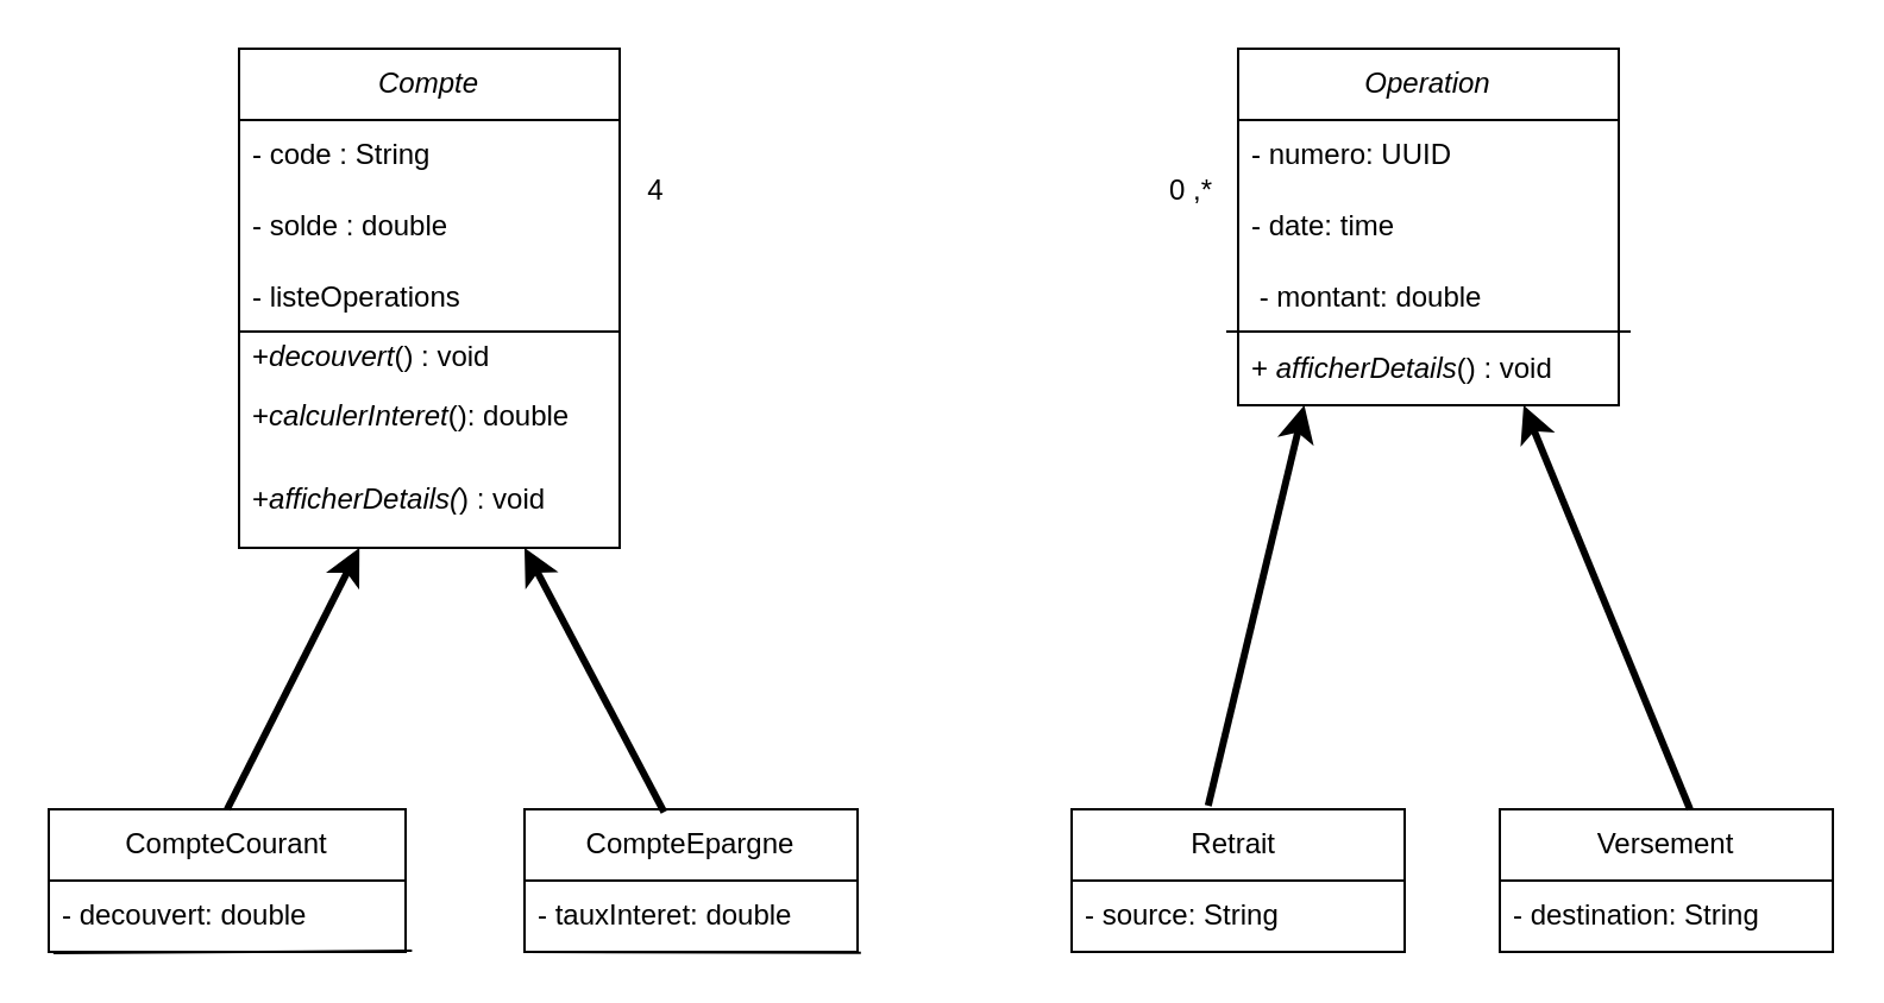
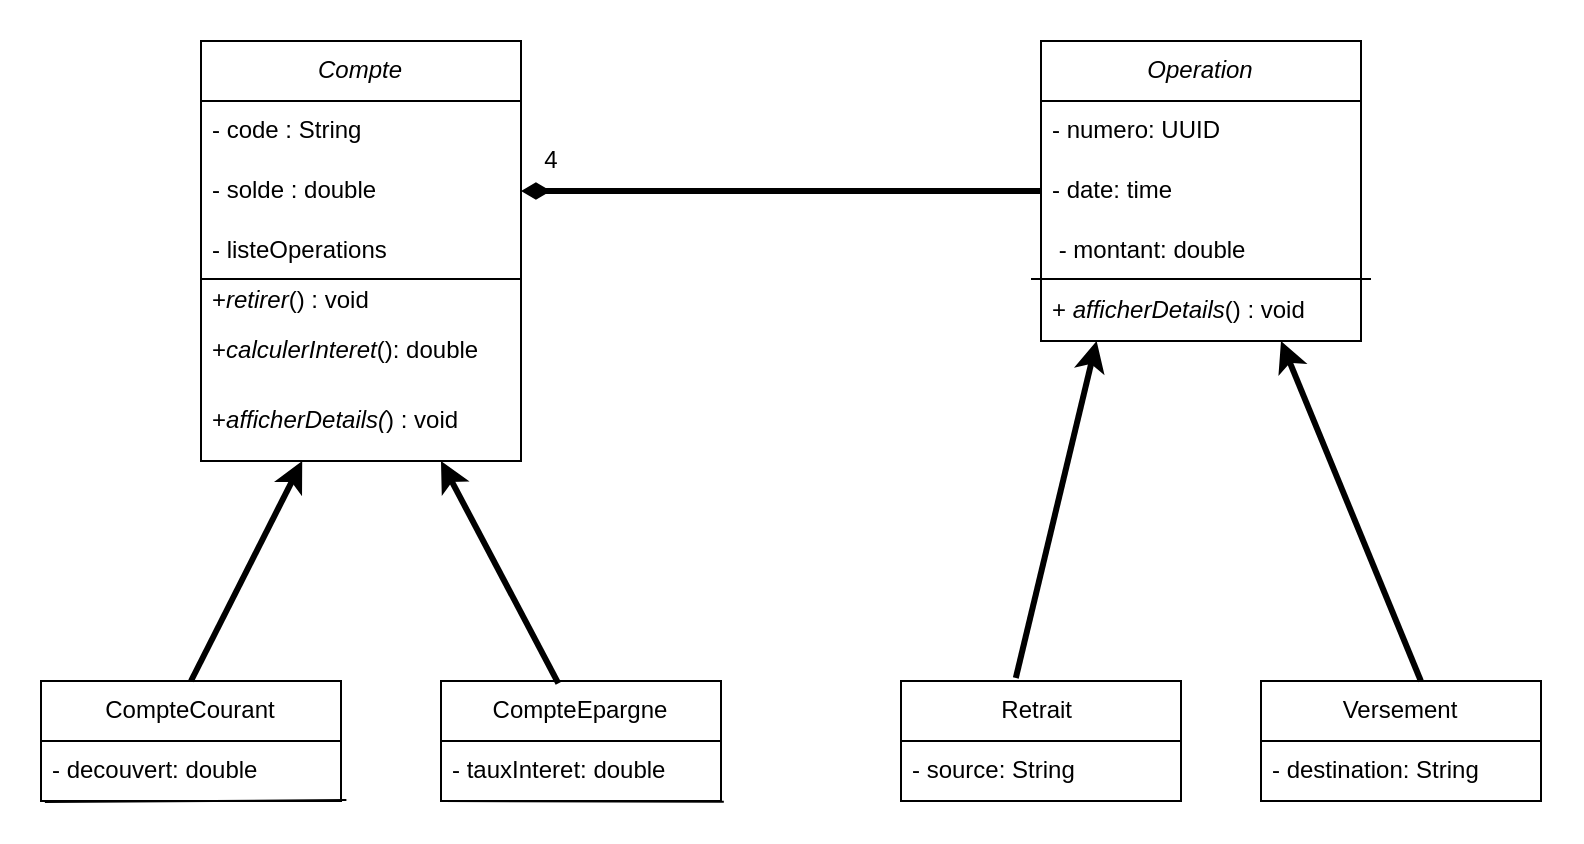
- <mxCell id="28" value="0 ,*" style="text;html=1;align=center;verticalAlign=middle;resizable=0;points=[];autosize=1;strokeColor=none;fillColor=none;" vertex="1" parent="1"><mxGeometry x="480" y="65" width="40" height="30" as="geometry" /></mxCell>
+ <mxCell id="26" style="edgeStyle=none;rounded=0;orthogonalLoop=1;jettySize=auto;html=1;entryX=1;entryY=0.5;entryDx=0;entryDy=0;endArrow=diamondThin;endFill=1;strokeWidth=3;exitX=0;exitY=0.5;exitDx=0;exitDy=0;" edge="1" parent="1" source="12" target="4"><mxGeometry relative="1" as="geometry"><mxPoint x="510" y="100" as="sourcePoint" /><mxPoint x="260" y="100" as="targetPoint" /></mxGeometry></mxCell>
- <mxCell id="7" value="+&lt;i&gt;decouvert&lt;/i&gt;() : void" style="text;strokeColor=none;fillColor=none;align=left;verticalAlign=middle;spacingLeft=4;spacingRight=4;overflow=hidden;points=[[0,0.5],[1,0.5]];portConstraint=eastwest;rotatable=0;whiteSpace=wrap;html=1;" vertex="1" parent="2"><mxGeometry y="120" width="160" height="20" as="geometry" /></mxCell>
+ <mxCell id="7" value="+&lt;i&gt;retirer&lt;/i&gt;() : void" style="text;strokeColor=none;fillColor=none;align=left;verticalAlign=middle;spacingLeft=4;spacingRight=4;overflow=hidden;points=[[0,0.5],[1,0.5]];portConstraint=eastwest;rotatable=0;whiteSpace=wrap;html=1;" vertex="1" parent="2"><mxGeometry y="120" width="160" height="20" as="geometry" /></mxCell>
